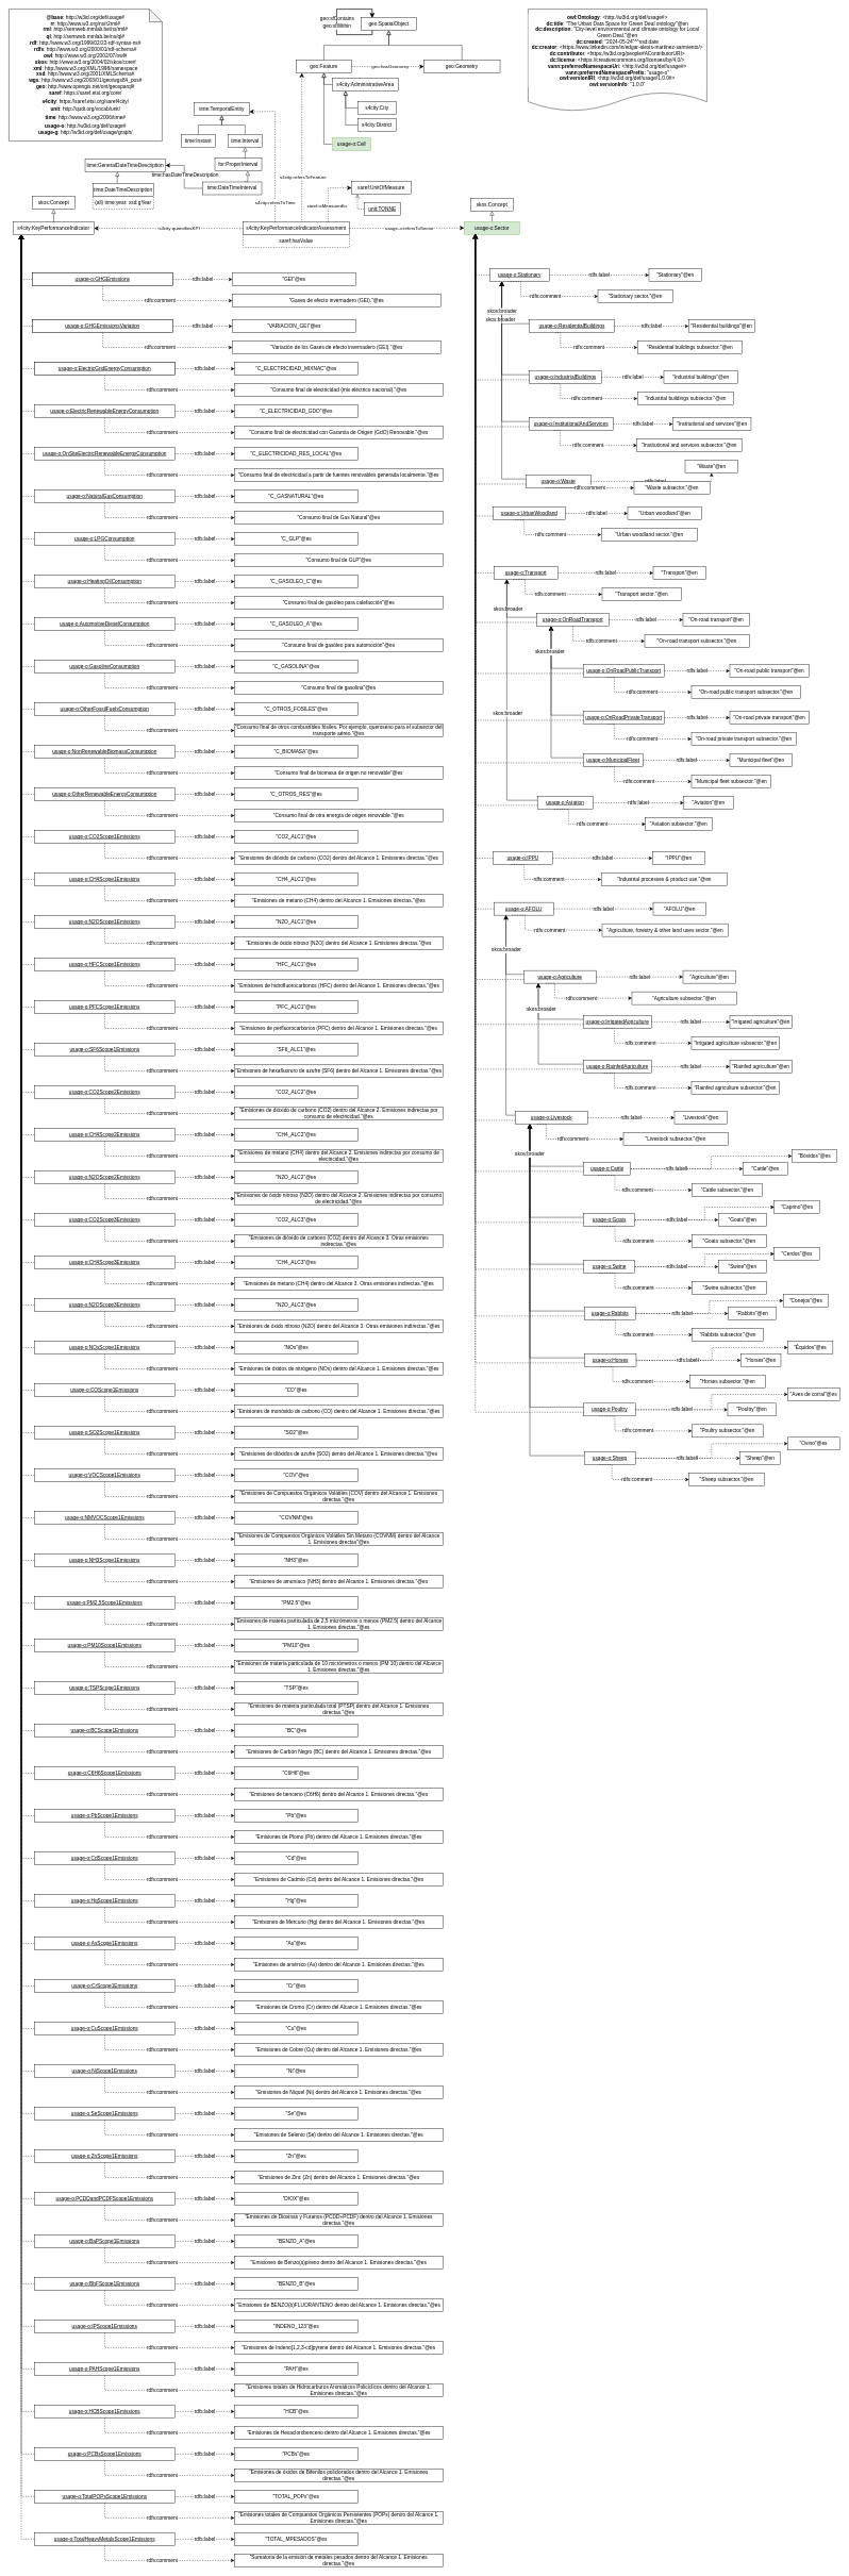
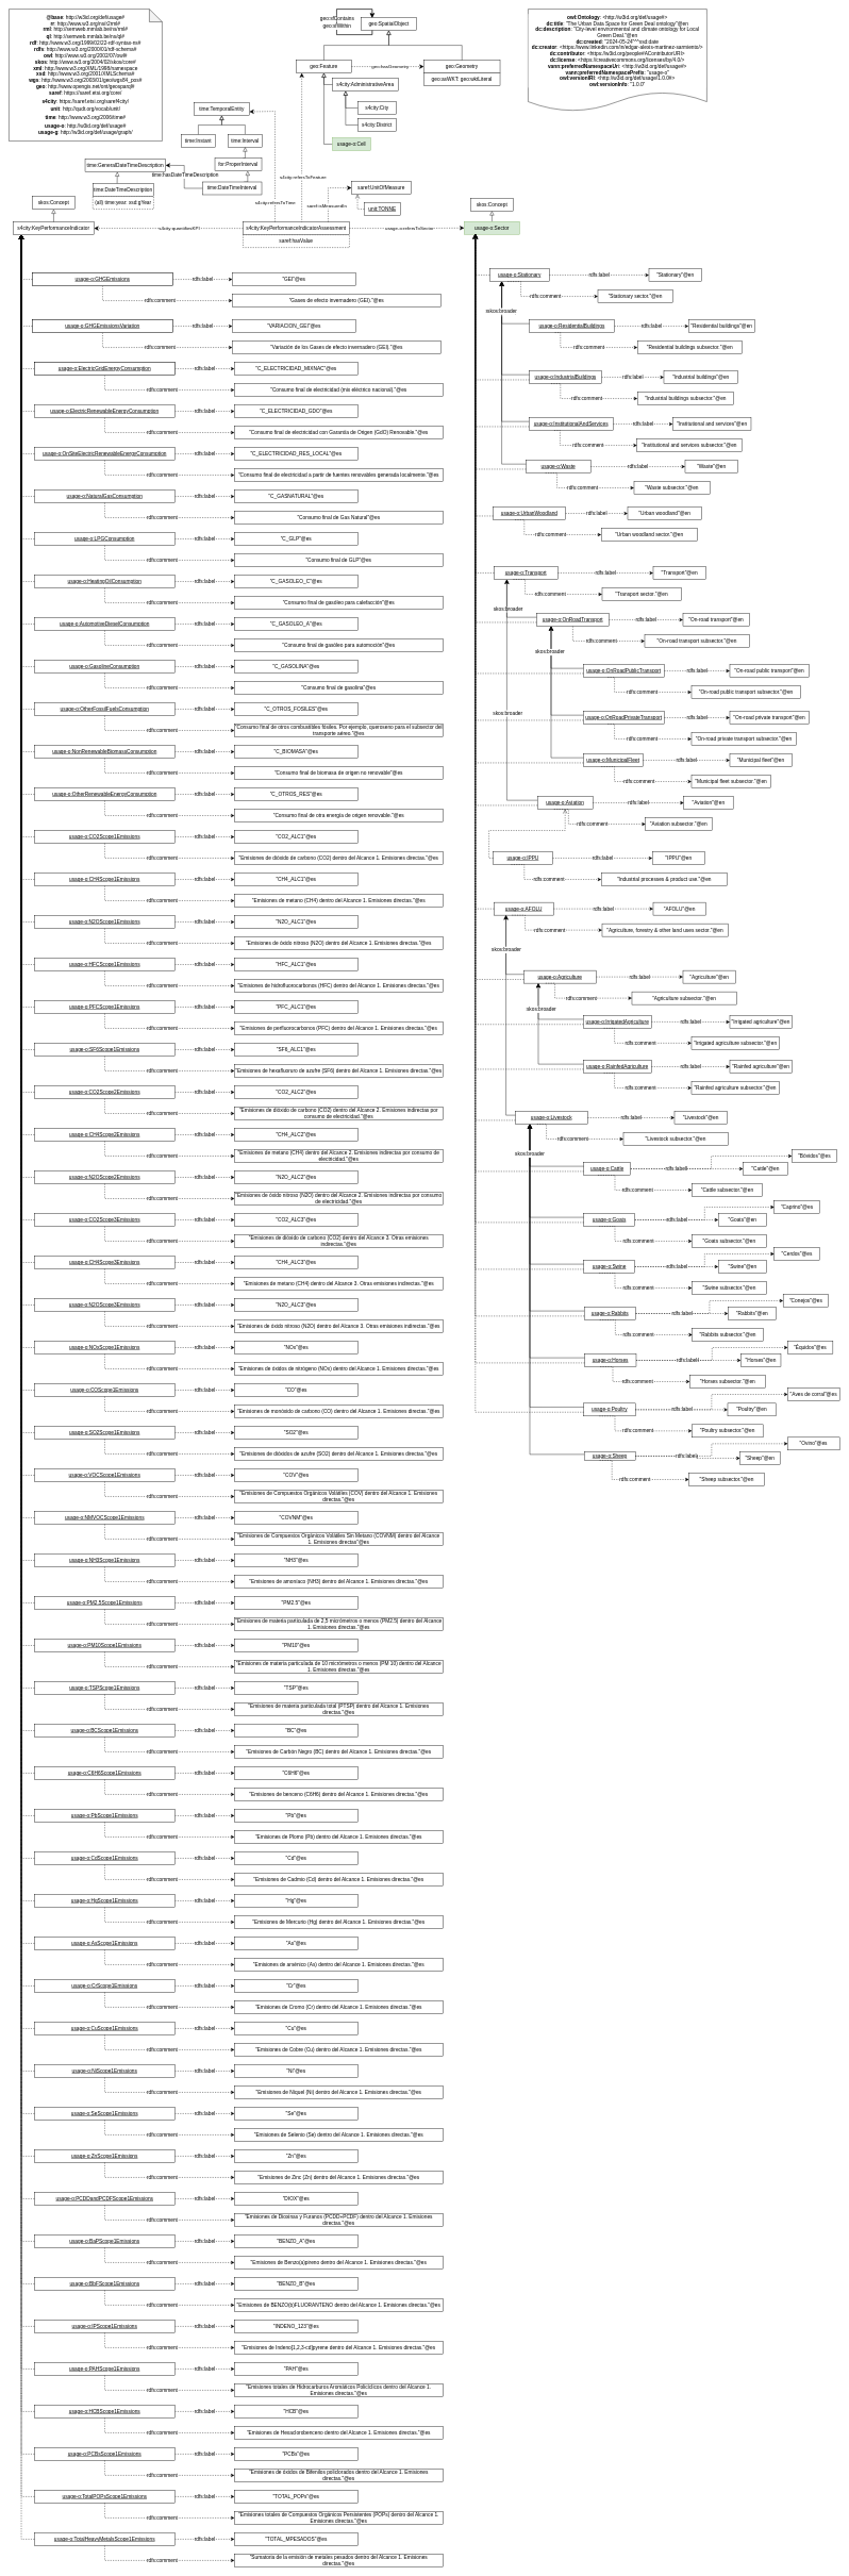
+ <mxCell id="3" value="geo:asWKT: geo:wktLiteral" style="rounded=0;whiteSpace=wrap;html=1;snapToPoint=1;points=[[0.1,0],[0.2,0],[0.3,0],[0.4,0],[0.5,0],[0.6,0],[0.7,0],[0.8,0],[0.9,0],[0,0.1],[0,0.3],[0,0.5],[0,0.7],[0,0.9],[0.1,1],[0.2,1],[0.3,1],[0.4,1],[0.5,1],[0.6,1],[0.7,1],[0.8,1],[0.9,1],[1,0.1],[1,0.3],[1,0.5],[1,0.7],[1,0.9]];" parent="1" vertex="1"><mxGeometry x="995.08" y="170.99" width="179" height="30" as="geometry" /></mxCell>
- <mxCell id="374" value="&lt;u&gt;usage-o:Waste&lt;/u&gt;" style="rounded=0;whiteSpace=wrap;html=1;snapToPoint=1;points=[[0.1,0],[0.2,0],[0.3,0],[0.4,0],[0.5,0],[0.6,0],[0.7,0],[0.8,0],[0.9,0],[0,0.1],[0,0.3],[0,0.5],[0,0.7],[0,0.9],[0.1,1],[0.2,1],[0.3,1],[0.4,1],[0.5,1],[0.6,1],[0.7,1],[0.8,1],[0.9,1],[1,0.1],[1,0.3],[1,0.5],[1,0.7],[1,0.9]];" parent="1" vertex="1"><mxGeometry x="1235" y="1116" width="152" height="30" as="geometry" /></mxCell>
+ <mxCell id="374" value="&lt;u&gt;usage-o:Waste&lt;/u&gt;" style="rounded=0;whiteSpace=wrap;html=1;snapToPoint=1;points=[[0.1,0],[0.2,0],[0.3,0],[0.4,0],[0.5,0],[0.6,0],[0.7,0],[0.8,0],[0.9,0],[0,0.1],[0,0.3],[0,0.5],[0,0.7],[0,0.9],[0.1,1],[0.2,1],[0.3,1],[0.4,1],[0.5,1],[0.6,1],[0.7,1],[0.8,1],[0.9,1],[1,0.1],[1,0.3],[1,0.5],[1,0.7],[1,0.9]];" parent="1" vertex="1"><mxGeometry x="1235" y="1081" width="152" height="30" as="geometry" /></mxCell>
- <mxCell id="441" value="" style="endArrow=open;html=1;fontColor=#000099;endFill=0;dashed=1;endSize=8;exitX=0;exitY=0.5;exitDx=0;exitDy=0;edgeStyle=orthogonalEdgeStyle;rounded=0;entryX=0.2;entryY=1;entryDx=0;entryDy=0;" parent="1" source="432" target="349" edge="1"><mxGeometry width="50" height="50" relative="1" as="geometry"><mxPoint x="1240" y="1882" as="sourcePoint" /><mxPoint x="1126" y="560.15" as="targetPoint" /></mxGeometry></mxCell>
+ <mxCell id="441" value="" style="endArrow=open;html=1;fontColor=#000099;endFill=0;dashed=1;endSize=8;exitX=0;exitY=0.5;exitDx=0;exitDy=0;edgeStyle=orthogonalEdgeStyle;rounded=0;" parent="1" source="432" target="472" edge="1"><mxGeometry width="50" height="50" relative="1" as="geometry"><mxPoint x="1240" y="1882" as="sourcePoint" /><mxPoint x="1126" y="560.15" as="targetPoint" /></mxGeometry></mxCell>
- <mxCell id="543" value="&lt;u&gt;usage-o:Sheep&lt;/u&gt;" style="rounded=0;whiteSpace=wrap;html=1;snapToPoint=1;points=[[0.1,0],[0.2,0],[0.3,0],[0.4,0],[0.5,0],[0.6,0],[0.7,0],[0.8,0],[0.9,0],[0,0.1],[0,0.3],[0,0.5],[0,0.7],[0,0.9],[0.1,1],[0.2,1],[0.3,1],[0.4,1],[0.5,1],[0.6,1],[0.7,1],[0.8,1],[0.9,1],[1,0.1],[1,0.3],[1,0.5],[1,0.7],[1,0.9]];" parent="1" vertex="1"><mxGeometry x="1372" y="3411" width="120" height="30" as="geometry" /></mxCell>
+ <mxCell id="543" value="&lt;u&gt;usage-o:Sheep&lt;/u&gt;" style="rounded=0;whiteSpace=wrap;html=1;snapToPoint=1;points=[[0.1,0],[0.2,0],[0.3,0],[0.4,0],[0.5,0],[0.6,0],[0.7,0],[0.8,0],[0.9,0],[0,0.1],[0,0.3],[0,0.5],[0,0.7],[0,0.9],[0.1,1],[0.2,1],[0.3,1],[0.4,1],[0.5,1],[0.6,1],[0.7,1],[0.8,1],[0.9,1],[1,0.1],[1,0.3],[1,0.5],[1,0.7],[1,0.9]];" parent="1" vertex="1"><mxGeometry x="1372" y="3411" width="120" height="20" as="geometry" /></mxCell>
